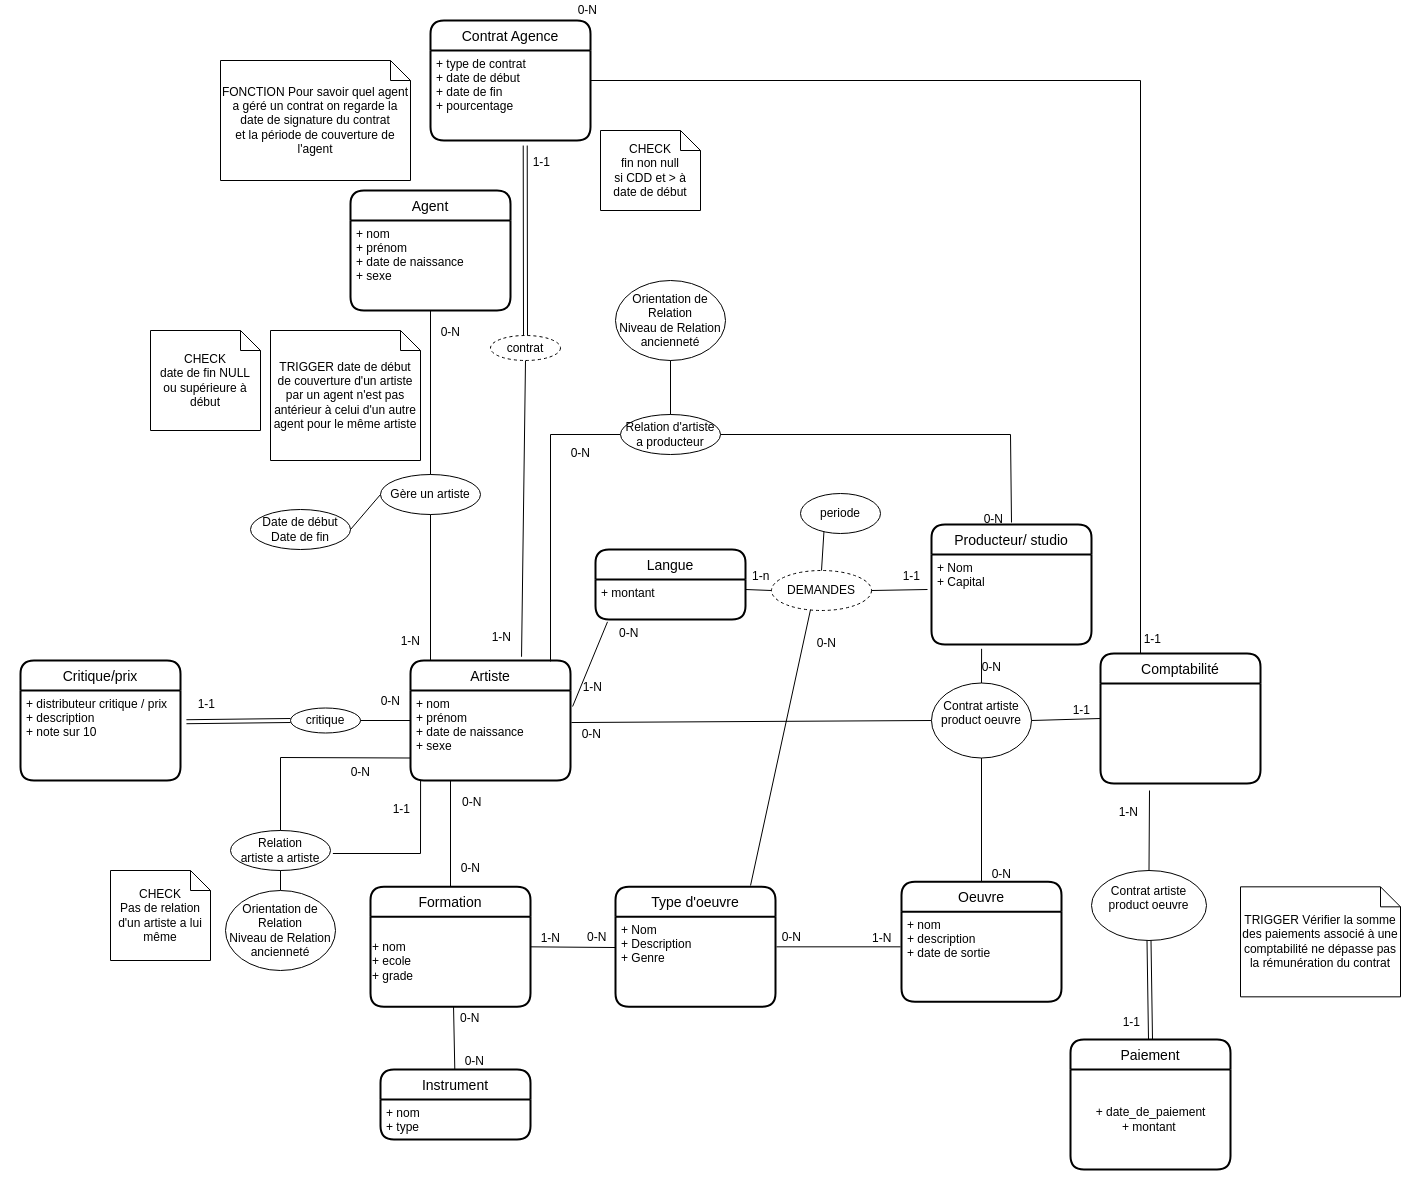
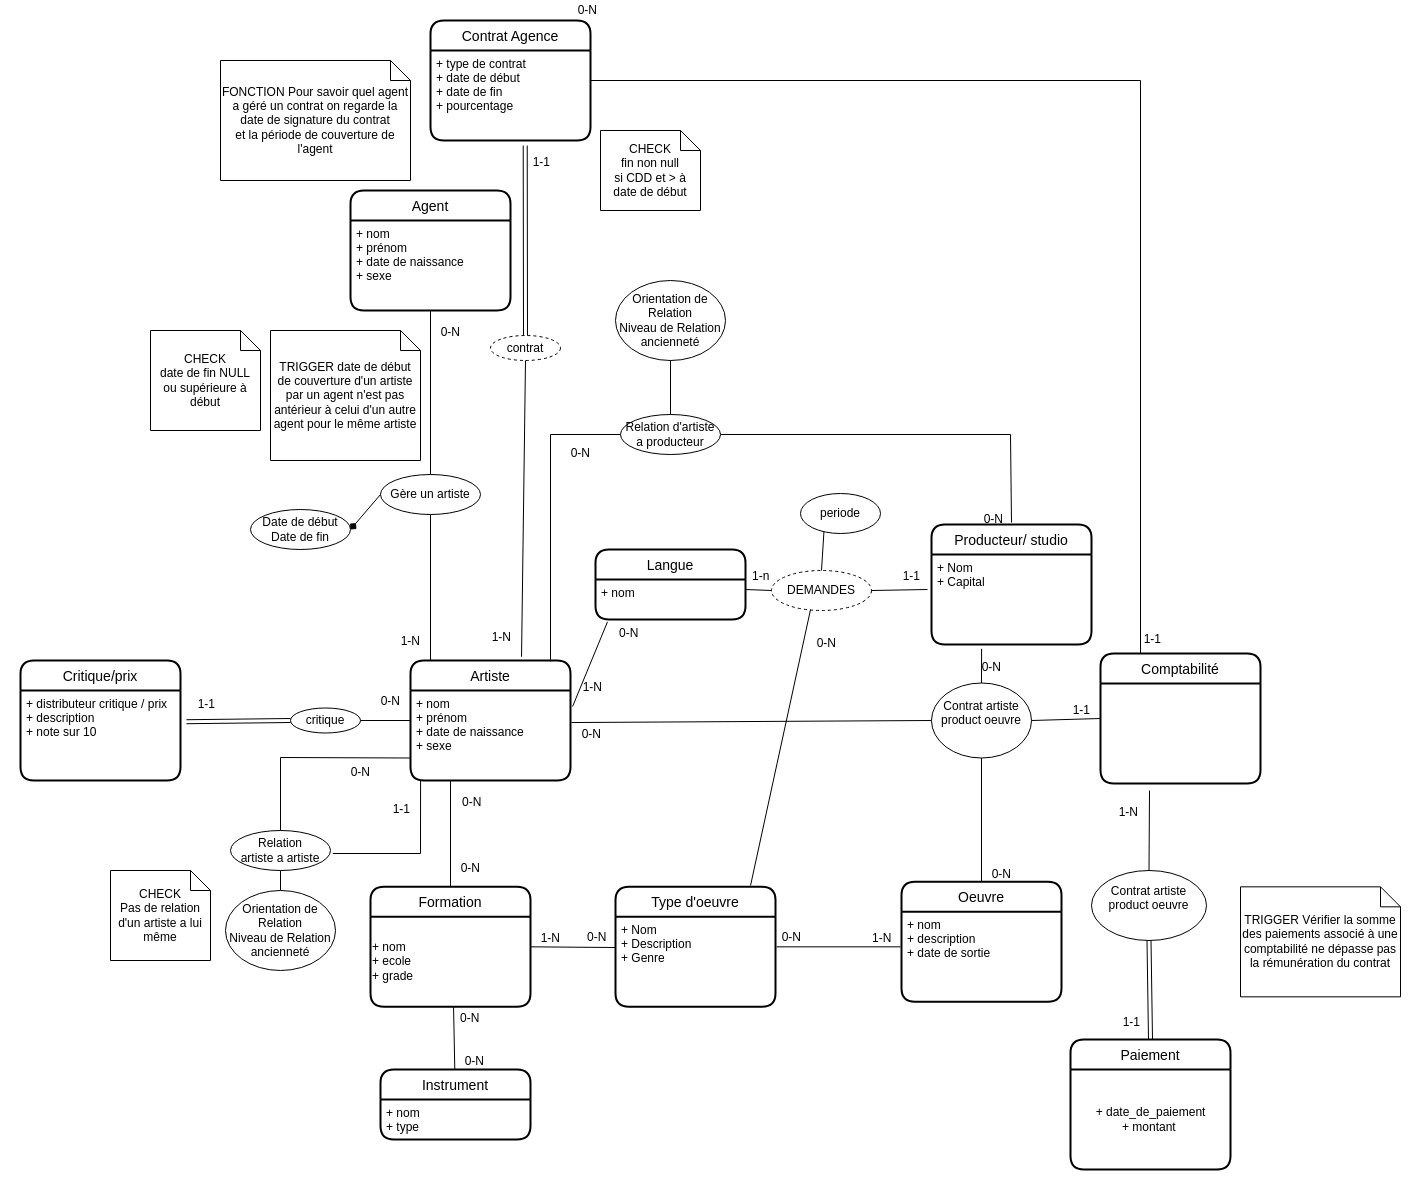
- <mxCell id="64" value="" style="endArrow=none;html=1;rounded=0;exitX=0;exitY=0.5;exitDx=0;exitDy=0;entryX=1;entryY=0.5;entryDx=0;entryDy=0;" parent="1" source="27" target="63" edge="1"><mxGeometry relative="1" as="geometry"><mxPoint y="584" as="sourcePoint" x="350" /><mxPoint y="420" as="targetPoint" x="350" /></mxGeometry></mxCell>
+ <mxCell id="64" value="" style="endArrow=diamond;html=1;rounded=0;exitX=0;exitY=0.5;exitDx=0;exitDy=0;entryX=1;entryY=0.5;entryDx=0;entryDy=0;" parent="1" source="27" target="63" edge="1"><mxGeometry relative="1" as="geometry"><mxPoint y="584" as="sourcePoint" x="350" /><mxPoint y="420" as="targetPoint" x="350" /></mxGeometry></mxCell>
- <mxCell id="17" value="+ montant" style="align=left;strokeColor=none;fillColor=none;spacingLeft=4;fontSize=12;verticalAlign=top;resizable=0;rotatable=0;part=1;" parent="16" vertex="1"><mxGeometry y="30" width="150" height="40" as="geometry" /></mxCell>
+ <mxCell id="17" value="+ nom" style="align=left;strokeColor=none;fillColor=none;spacingLeft=4;fontSize=12;verticalAlign=top;resizable=0;rotatable=0;part=1;" parent="16" vertex="1"><mxGeometry y="30" width="150" height="40" as="geometry" /></mxCell>
